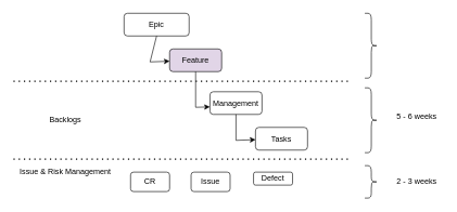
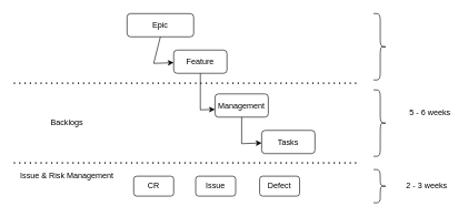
- <mxCell id="12" value="Feature" style="rounded=1;whiteSpace=wrap;html=1;fillColor=#e1d5e7;" vertex="1" parent="1"><mxGeometry x="260" y="75" width="80" height="35" as="geometry" /></mxCell>
+ <mxCell id="12" value="Feature" style="rounded=1;whiteSpace=wrap;html=1;" vertex="1" parent="1"><mxGeometry x="260" y="75" width="80" height="35" as="geometry" /></mxCell>
- <mxCell id="8" value="5 - 6 weeks" style="text;html=1;strokeColor=none;fillColor=none;align=center;verticalAlign=middle;whiteSpace=wrap;rounded=0;" vertex="1" parent="1"><mxGeometry x="600" y="165" width="80" height="30" as="geometry" /></mxCell>
+ <mxCell id="8" value="5 - 6 weeks" style="text;html=1;strokeColor=none;fillColor=none;align=center;verticalAlign=middle;whiteSpace=wrap;rounded=0;" vertex="1" parent="1"><mxGeometry x="605" y="155" width="80" height="30" as="geometry" /></mxCell>
- <mxCell id="21" value="Defect" style="rounded=1;whiteSpace=wrap;html=1;" vertex="1" parent="1"><mxGeometry x="389" y="265" width="60" height="20" as="geometry" /></mxCell>
+ <mxCell id="21" value="Defect" style="rounded=1;whiteSpace=wrap;html=1;" vertex="1" parent="1"><mxGeometry x="389" y="265" width="60" height="30" as="geometry" /></mxCell>
